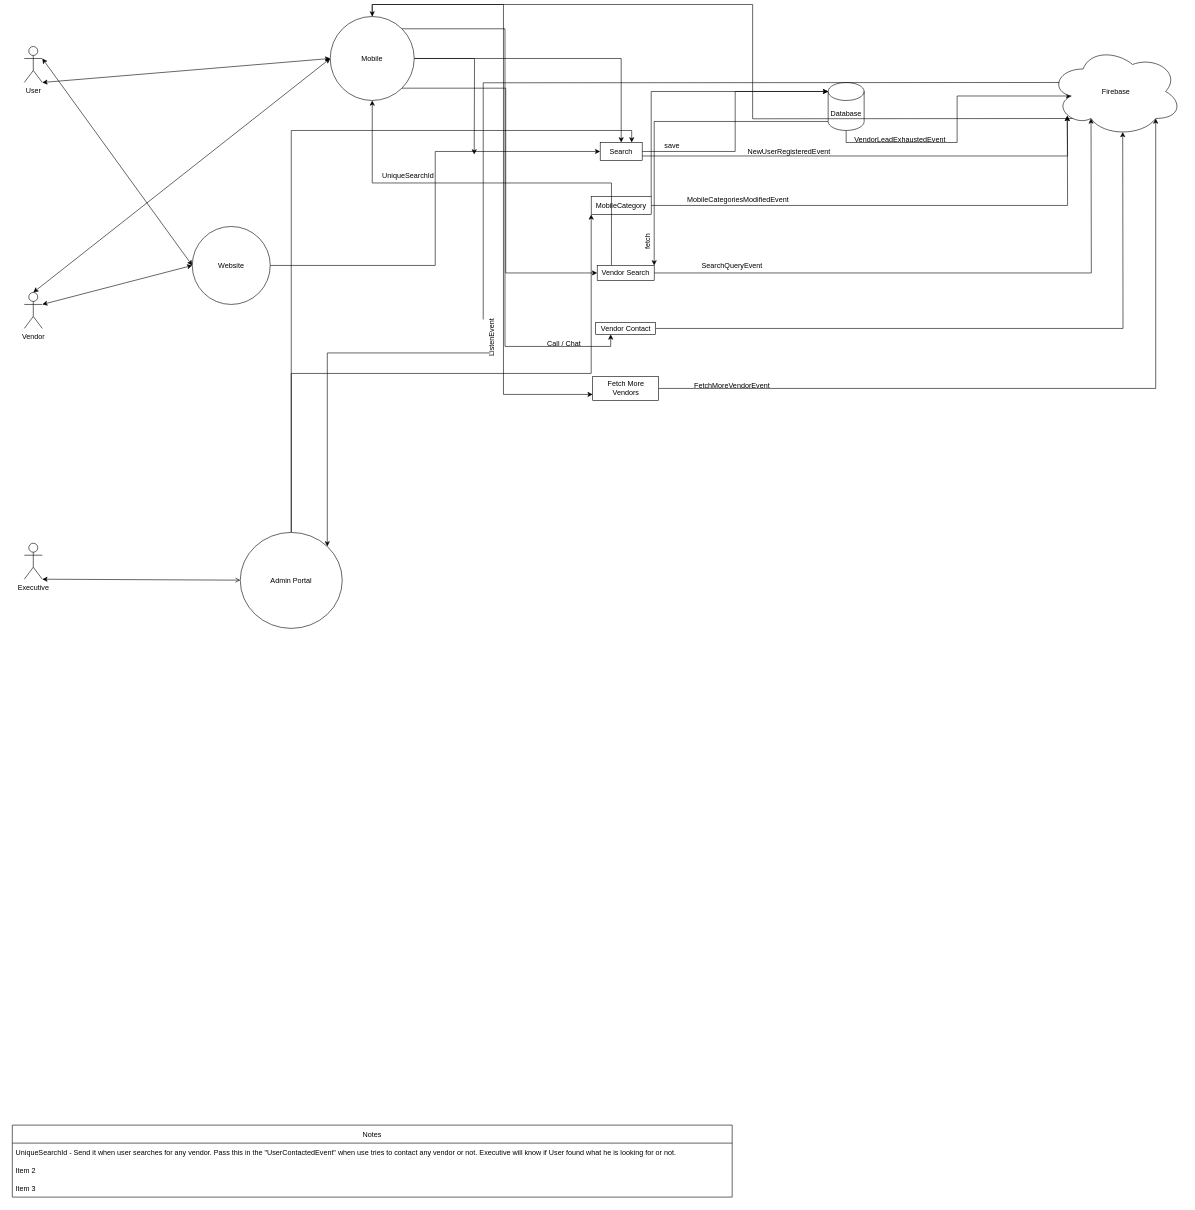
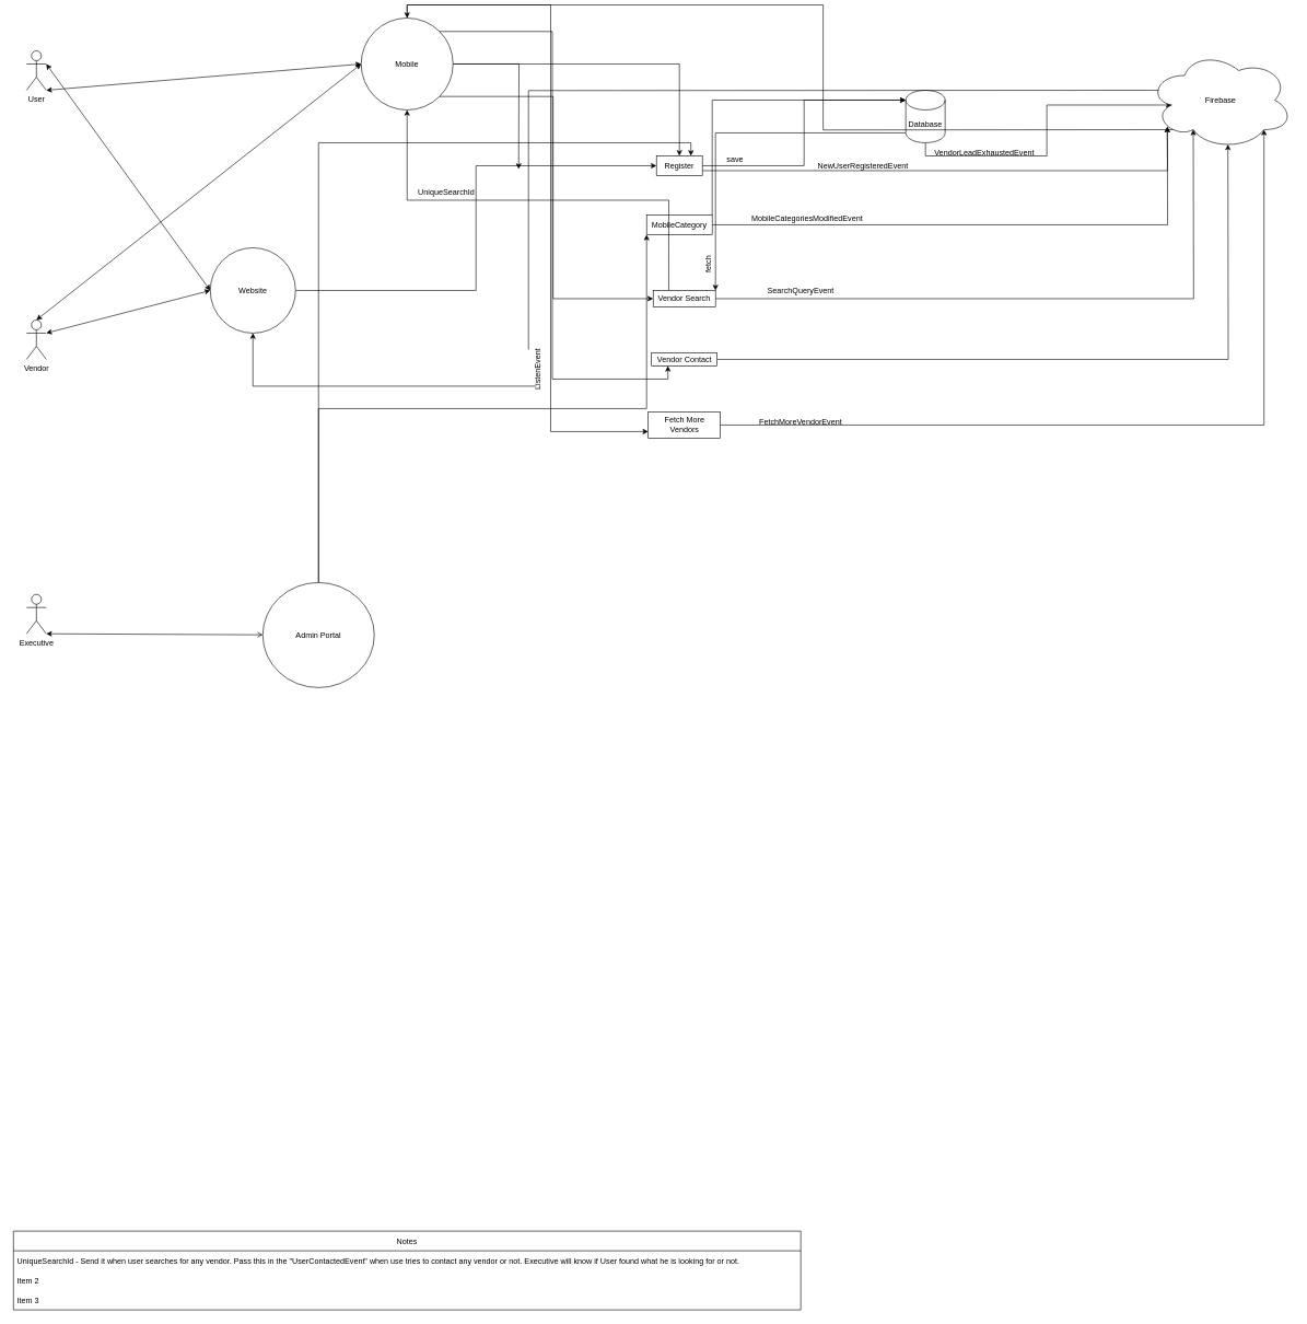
- <mxCell id="4" value="Search" style="rounded=0;whiteSpace=wrap;html=1;" parent="1" vertex="1"><mxGeometry x="1000" y="230" width="70" height="30" as="geometry" /></mxCell>
+ <mxCell id="4" value="Register" style="rounded=0;whiteSpace=wrap;html=1;" parent="1" vertex="1"><mxGeometry x="1000" y="230" width="70" height="30" as="geometry" /></mxCell>
- <mxCell id="45" value="Call / Chat" style="text;html=1;strokeColor=none;fillColor=none;align=center;verticalAlign=middle;whiteSpace=wrap;rounded=0;" parent="1" vertex="1"><mxGeometry x="910" y="550" width="60" height="30" as="geometry" /></mxCell>
- <mxCell id="9" style="edgeStyle=orthogonalEdgeStyle;rounded=0;orthogonalLoop=1;jettySize=auto;html=1;exitX=0.07;exitY=0.4;exitDx=0;exitDy=0;exitPerimeter=0;entryX=1;entryY=0;entryDx=0;entryDy=0;startArrow=none;" parent="1" source="32" target="24" edge="1"><mxGeometry relative="1" as="geometry" /></mxCell>
+ <mxCell id="9" style="edgeStyle=orthogonalEdgeStyle;rounded=0;orthogonalLoop=1;jettySize=auto;html=1;exitX=0.07;exitY=0.4;exitDx=0;exitDy=0;exitPerimeter=0;startArrow=none;" parent="1" source="32" target="29" edge="1"><mxGeometry relative="1" as="geometry" /></mxCell>
